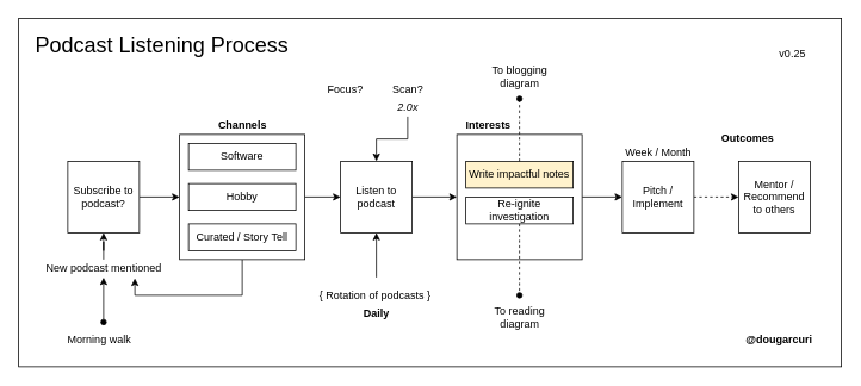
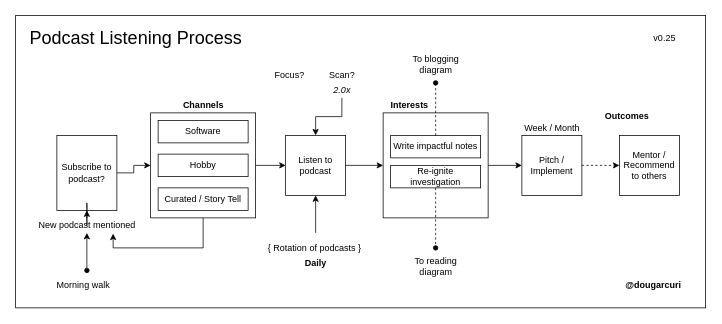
- <mxCell id="7" value="v0.25" style="text;html=1;align=center;verticalAlign=middle;resizable=0;points=[];autosize=1;" parent="1" vertex="1"><mxGeometry x="865" y="50" width="40" height="20" as="geometry" /></mxCell>
+ <mxCell id="7" value="v0.25" style="text;html=1;align=center;verticalAlign=middle;resizable=0;points=[];autosize=1;" parent="1" vertex="1"><mxGeometry x="865" y="40" width="40" height="20" as="geometry" /></mxCell>
- <mxCell id="38" value="Write impactful notes" style="rounded=0;whiteSpace=wrap;html=1;fillColor=#fff2cc;" vertex="1" parent="37"><mxGeometry width="120" height="30" as="geometry" /></mxCell>
+ <mxCell id="38" value="Write impactful notes" style="rounded=0;whiteSpace=wrap;html=1;" vertex="1" parent="37"><mxGeometry width="120" height="30" as="geometry" /></mxCell>
- <mxCell id="10" value="Subscribe to podcast?" style="whiteSpace=wrap;html=1;aspect=fixed;" parent="1" vertex="1"><mxGeometry x="75" y="180" width="80" height="80" as="geometry" /></mxCell>
+ <mxCell id="10" value="Subscribe to podcast?" style="whiteSpace=wrap;html=1;aspect=fixed;" parent="1" vertex="1"><mxGeometry x="75" y="180" width="80" height="100" as="geometry" /></mxCell>
